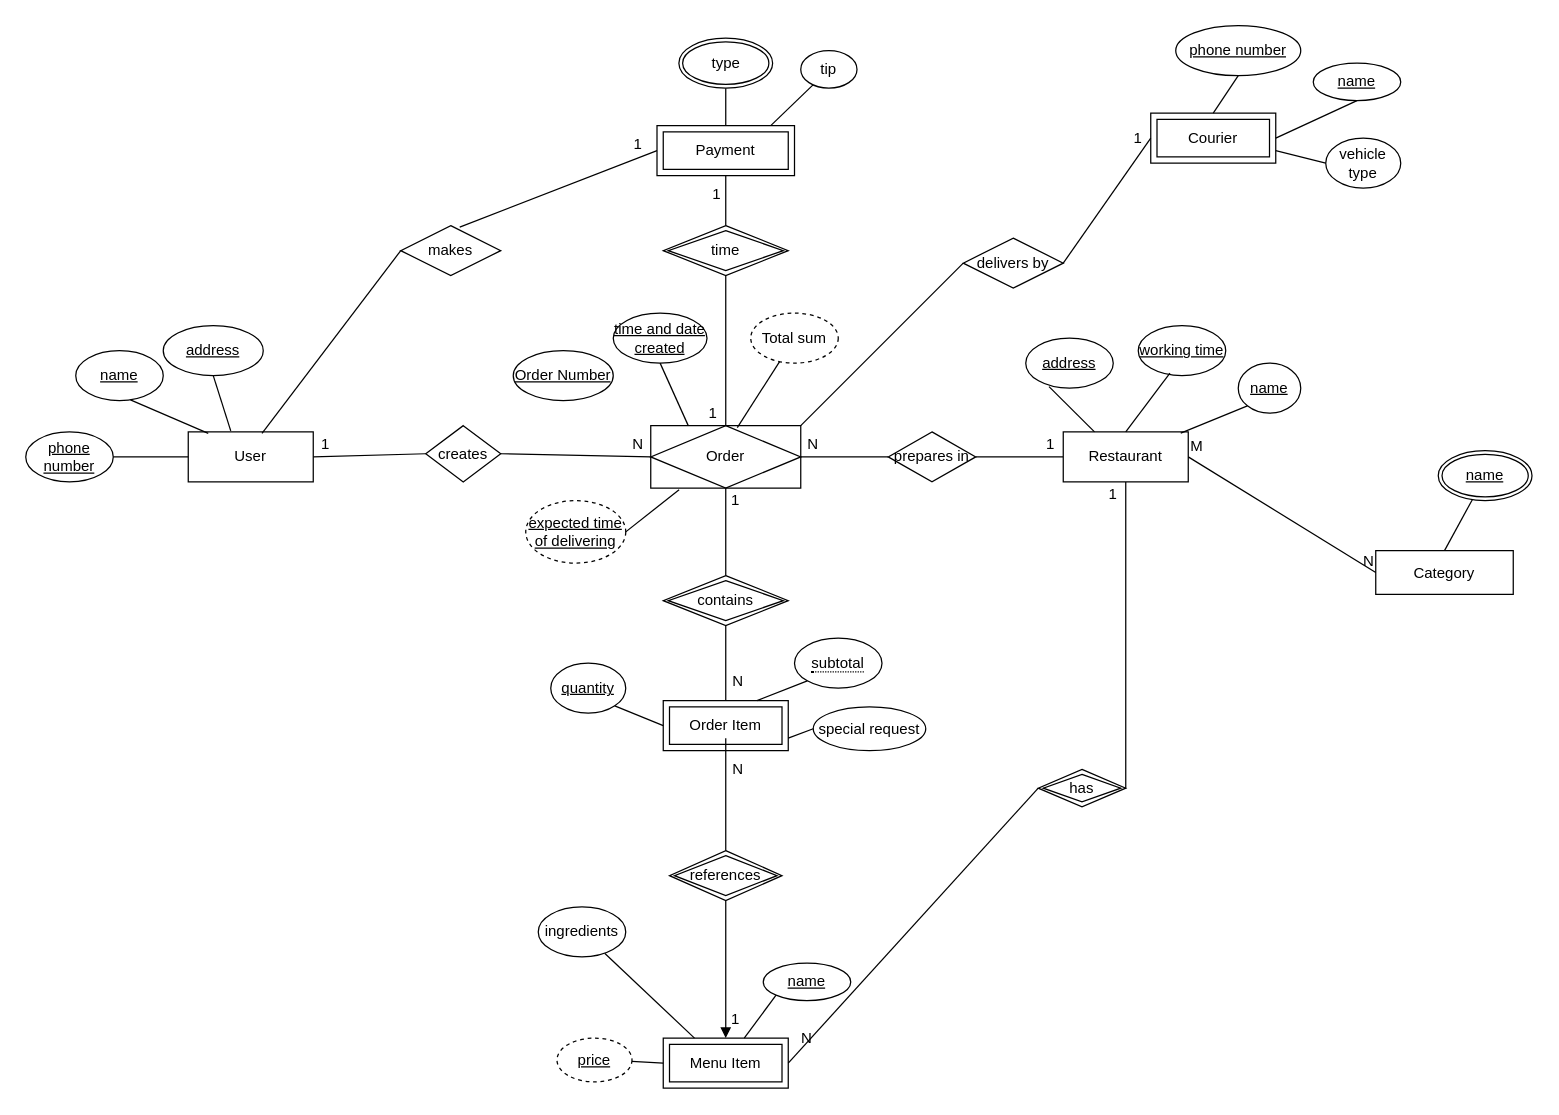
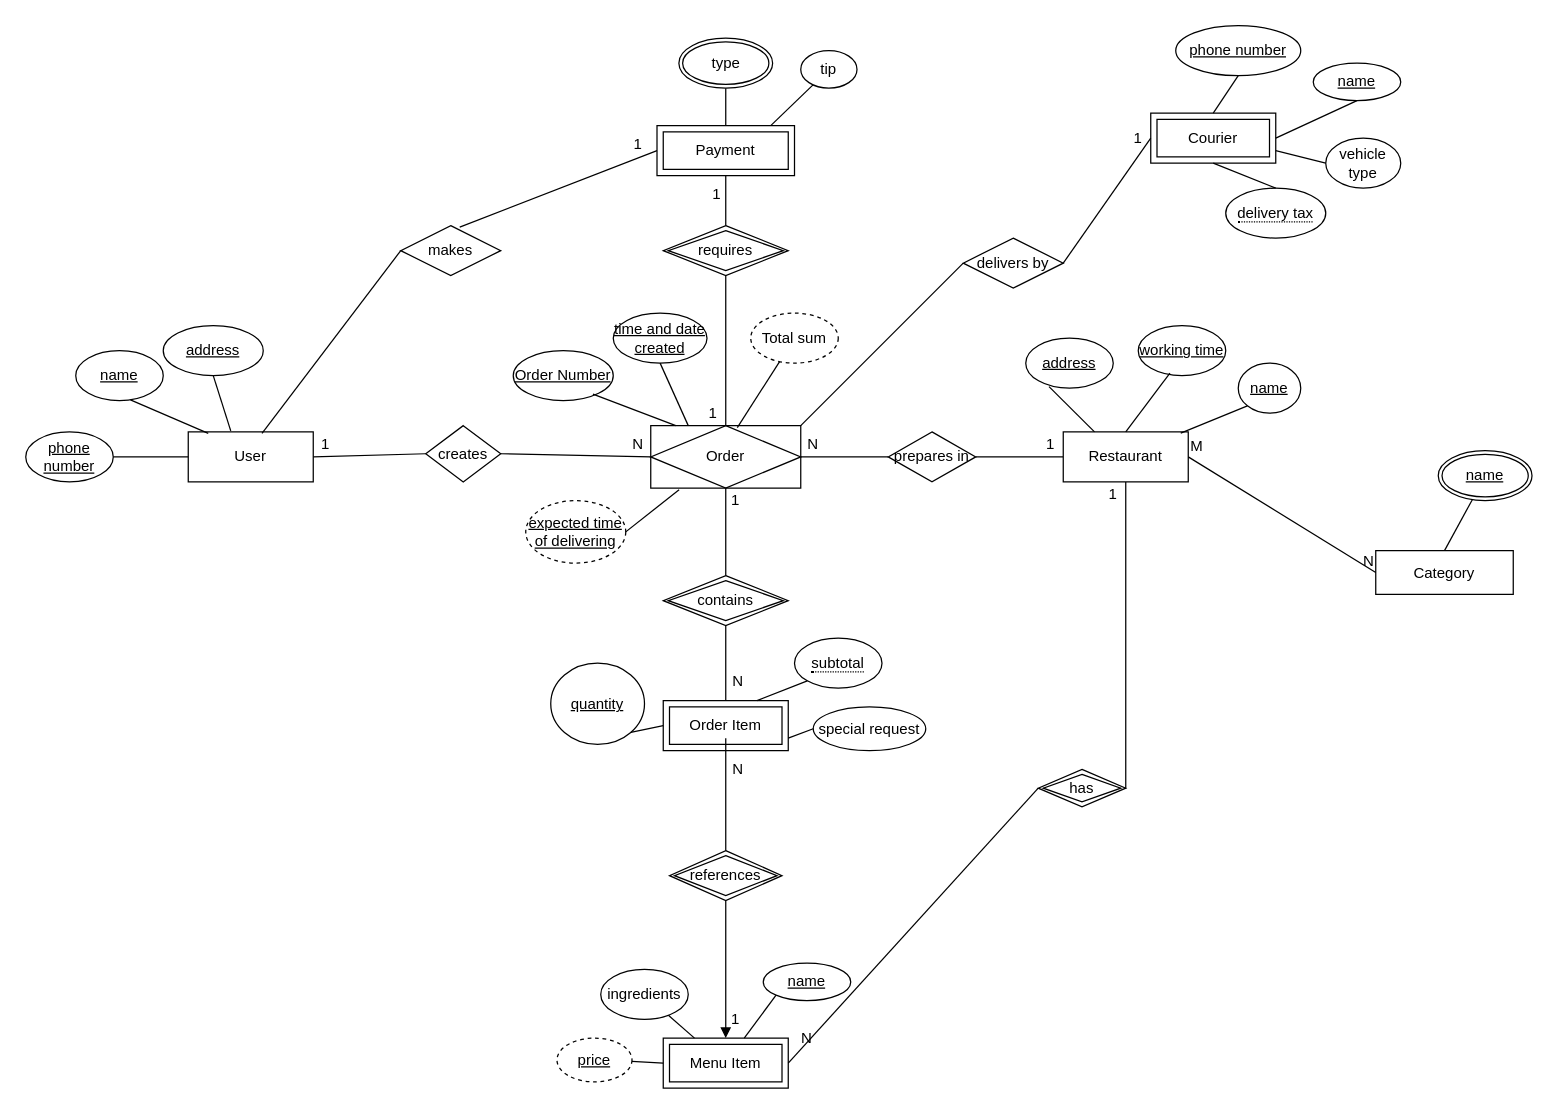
+ <mxCell id="92" value="" style="endArrow=none;html=1;rounded=0;exitX=0.5;exitY=1;exitDx=0;exitDy=0;entryX=0.5;entryY=0;entryDx=0;entryDy=0;" parent="1" source="17" target="91" edge="1"><mxGeometry relative="1" as="geometry"><mxPoint x="610" y="350" as="sourcePoint" /><mxPoint x="770" y="350" as="targetPoint" /></mxGeometry></mxCell>
+ <mxCell id="91" value="&lt;span style=&quot;border-bottom: 1px dotted&quot;&gt;delivery tax&lt;/span&gt;" style="ellipse;whiteSpace=wrap;html=1;align=center;" parent="1" vertex="1"><mxGeometry x="980" y="150" width="80" height="40" as="geometry" /></mxCell>
- <mxCell id="10" value="time" style="shape=rhombus;double=1;perimeter=rhombusPerimeter;whiteSpace=wrap;html=1;align=center;" parent="1" vertex="1"><mxGeometry x="530" y="180" width="100" height="40" as="geometry" /></mxCell>
+ <mxCell id="10" value="requires" style="shape=rhombus;double=1;perimeter=rhombusPerimeter;whiteSpace=wrap;html=1;align=center;" parent="1" vertex="1"><mxGeometry x="530" y="180" width="100" height="40" as="geometry" /></mxCell>
+ <mxCell id="26" value="" style="endArrow=none;html=1;rounded=0;exitX=0.797;exitY=0.87;exitDx=0;exitDy=0;exitPerimeter=0;entryX=0.167;entryY=0;entryDx=0;entryDy=0;entryPerimeter=0;" parent="1" source="25" target="4" edge="1"><mxGeometry relative="1" as="geometry"><mxPoint x="450" y="200" as="sourcePoint" /><mxPoint x="610" y="200" as="targetPoint" /></mxGeometry></mxCell>
- <mxCell id="84" value="&lt;u&gt;quantity&lt;/u&gt;" style="ellipse;whiteSpace=wrap;html=1;align=center;" parent="1" vertex="1"><mxGeometry x="440" y="530" width="60" height="40" as="geometry" /></mxCell>
+ <mxCell id="84" value="&lt;u&gt;quantity&lt;/u&gt;" style="ellipse;whiteSpace=wrap;html=1;align=center;" parent="1" vertex="1"><mxGeometry x="440" y="530" width="75" height="65" as="geometry" /></mxCell>
- <mxCell id="32" value="ingredients" style="ellipse;whiteSpace=wrap;html=1;align=center;" parent="1" vertex="1"><mxGeometry x="430" y="725" width="70" height="40" as="geometry" /></mxCell>
+ <mxCell id="32" value="ingredients" style="ellipse;whiteSpace=wrap;html=1;align=center;" parent="1" vertex="1"><mxGeometry x="480" y="775" width="70" height="40" as="geometry" /></mxCell>
